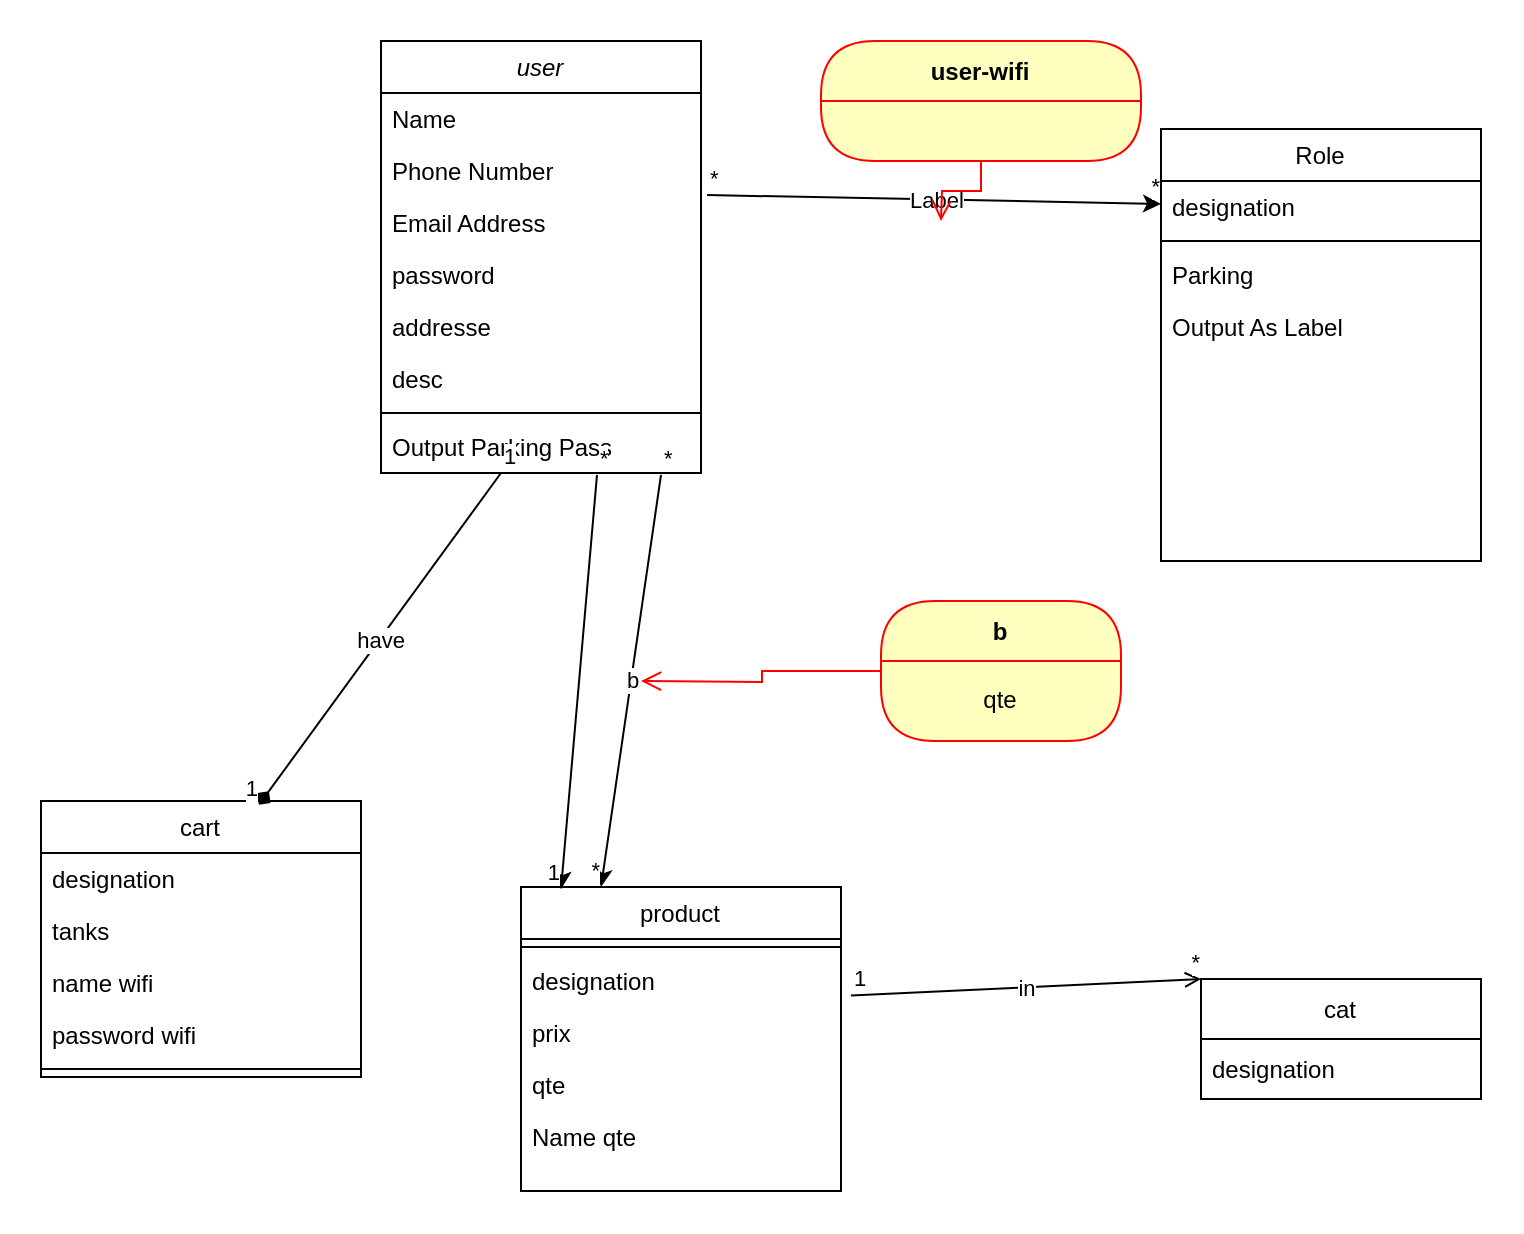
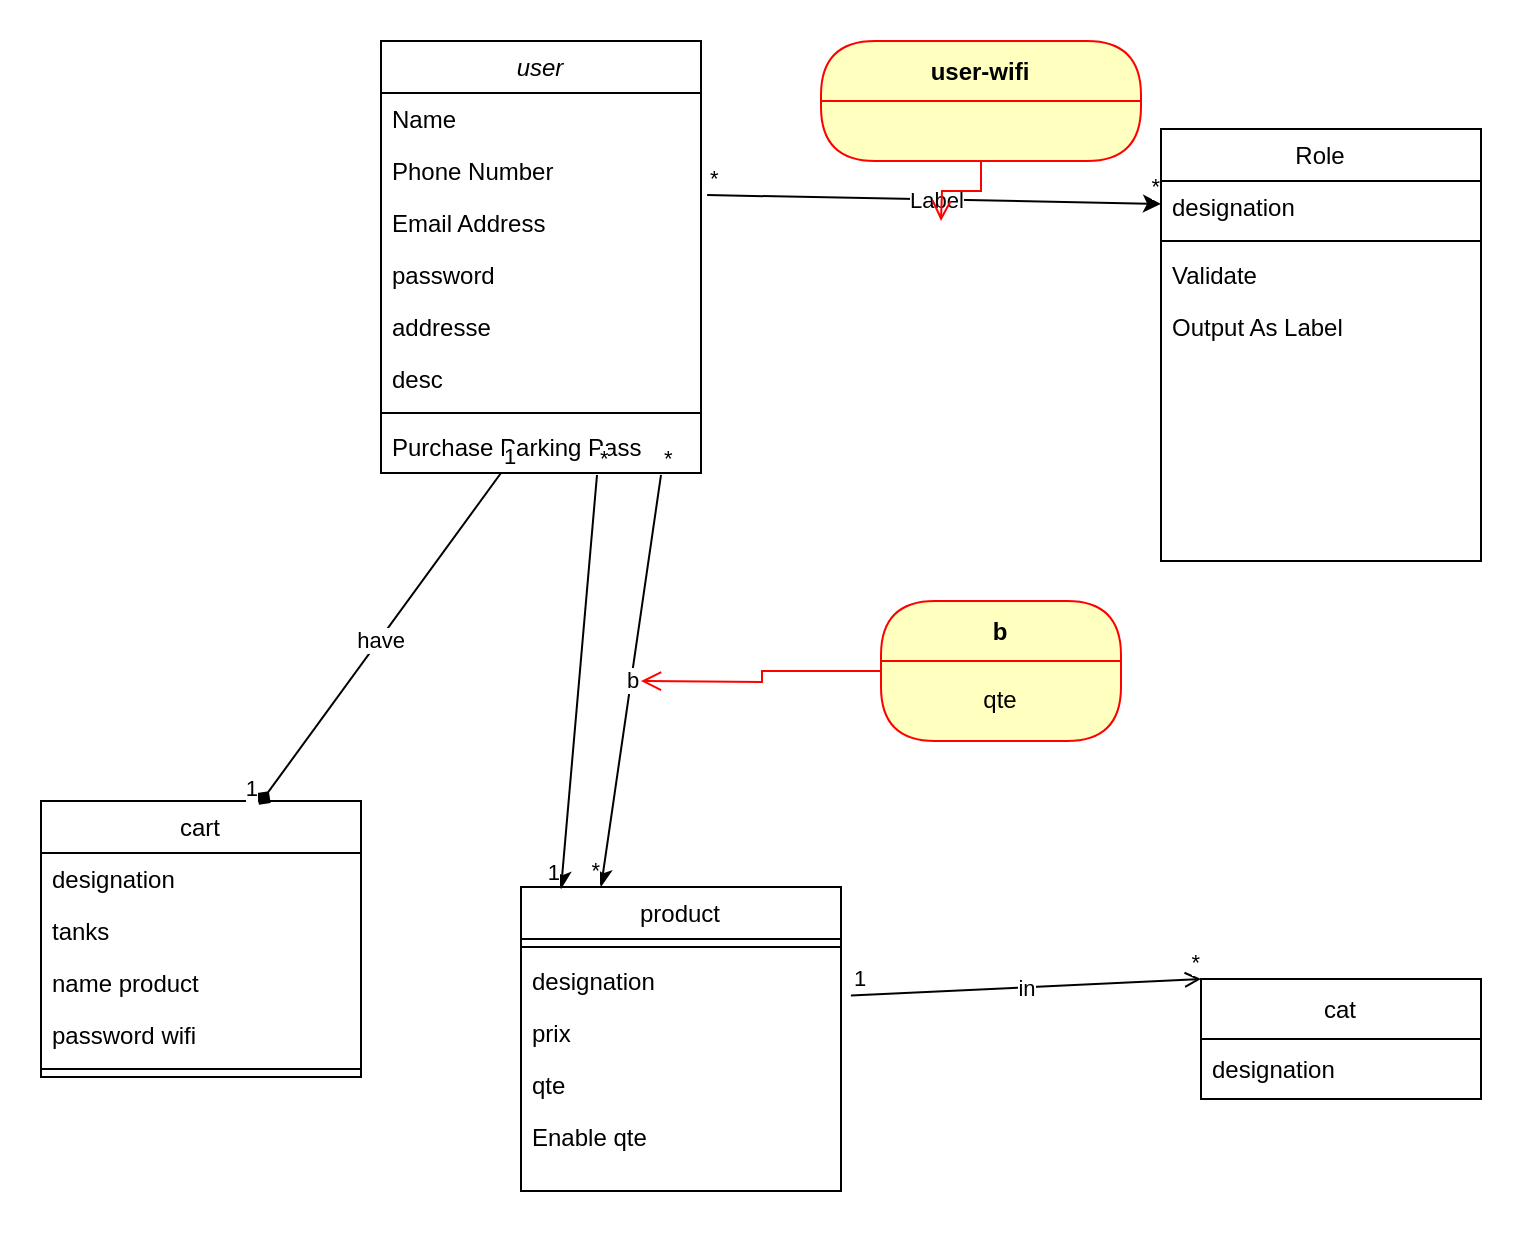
- <mxCell id="26" value="Parking" style="text;align=left;verticalAlign=top;spacingLeft=4;spacingRight=4;overflow=hidden;rotatable=0;points=[[0,0.5],[1,0.5]];portConstraint=eastwest;" parent="23" vertex="1"><mxGeometry y="60" width="160" height="26" as="geometry" /></mxCell>
+ <mxCell id="26" value="Validate" style="text;align=left;verticalAlign=top;spacingLeft=4;spacingRight=4;overflow=hidden;rotatable=0;points=[[0,0.5],[1,0.5]];portConstraint=eastwest;" parent="23" vertex="1"><mxGeometry y="60" width="160" height="26" as="geometry" /></mxCell>
- <mxCell id="10" value="Output Parking Pass" style="text;align=left;verticalAlign=top;spacingLeft=4;spacingRight=4;overflow=hidden;rotatable=0;points=[[0,0.5],[1,0.5]];portConstraint=eastwest;" parent="2" vertex="1"><mxGeometry y="190" width="160" height="26" as="geometry" /></mxCell>
+ <mxCell id="10" value="Purchase Parking Pass" style="text;align=left;verticalAlign=top;spacingLeft=4;spacingRight=4;overflow=hidden;rotatable=0;points=[[0,0.5],[1,0.5]];portConstraint=eastwest;" parent="2" vertex="1"><mxGeometry y="190" width="160" height="26" as="geometry" /></mxCell>
- <mxCell id="14" value="name wifi" style="text;align=left;verticalAlign=top;spacingLeft=4;spacingRight=4;overflow=hidden;rotatable=0;points=[[0,0.5],[1,0.5]];portConstraint=eastwest;rounded=0;shadow=0;html=0;" vertex="1" parent="11"><mxGeometry y="78" width="160" height="26" as="geometry" /></mxCell>
+ <mxCell id="14" value="name product" style="text;align=left;verticalAlign=top;spacingLeft=4;spacingRight=4;overflow=hidden;rotatable=0;points=[[0,0.5],[1,0.5]];portConstraint=eastwest;rounded=0;shadow=0;html=0;" vertex="1" parent="11"><mxGeometry y="78" width="160" height="26" as="geometry" /></mxCell>
- <mxCell id="22" value="Name qte" style="text;align=left;verticalAlign=top;spacingLeft=4;spacingRight=4;overflow=hidden;rotatable=0;points=[[0,0.5],[1,0.5]];portConstraint=eastwest;" vertex="1" parent="17"><mxGeometry y="112" width="160" height="26" as="geometry" /></mxCell>
+ <mxCell id="22" value="Enable qte" style="text;align=left;verticalAlign=top;spacingLeft=4;spacingRight=4;overflow=hidden;rotatable=0;points=[[0,0.5],[1,0.5]];portConstraint=eastwest;" vertex="1" parent="17"><mxGeometry y="112" width="160" height="26" as="geometry" /></mxCell>
